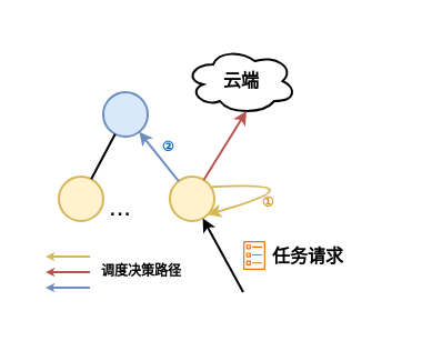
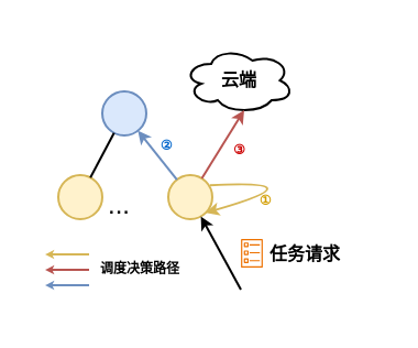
+ <mxCell id="15" value="&lt;span style=&quot;font-family: &amp;quot;Microsoft Yahei&amp;quot;, Helvetica, Arial, sans-serif; font-style: normal; font-variant-ligatures: normal; font-variant-caps: normal; letter-spacing: normal; orphans: 2; text-align: start; text-indent: 0px; text-transform: none; widows: 2; word-spacing: 0px; -webkit-text-stroke-width: 0px; white-space: normal; background-color: rgb(255, 255, 255); text-decoration-thickness: initial; text-decoration-style: initial; text-decoration-color: initial; float: none; color: rgb(204, 0, 0); display: inline !important;&quot;&gt;&lt;font style=&quot;font-size: 6px;&quot;&gt;③&lt;/font&gt;&lt;/span&gt;" style="text;whiteSpace=wrap;html=1;fontStyle=1" vertex="1" parent="1"><mxGeometry x="104" y="52" width="22" height="20" as="geometry" /></mxCell>
